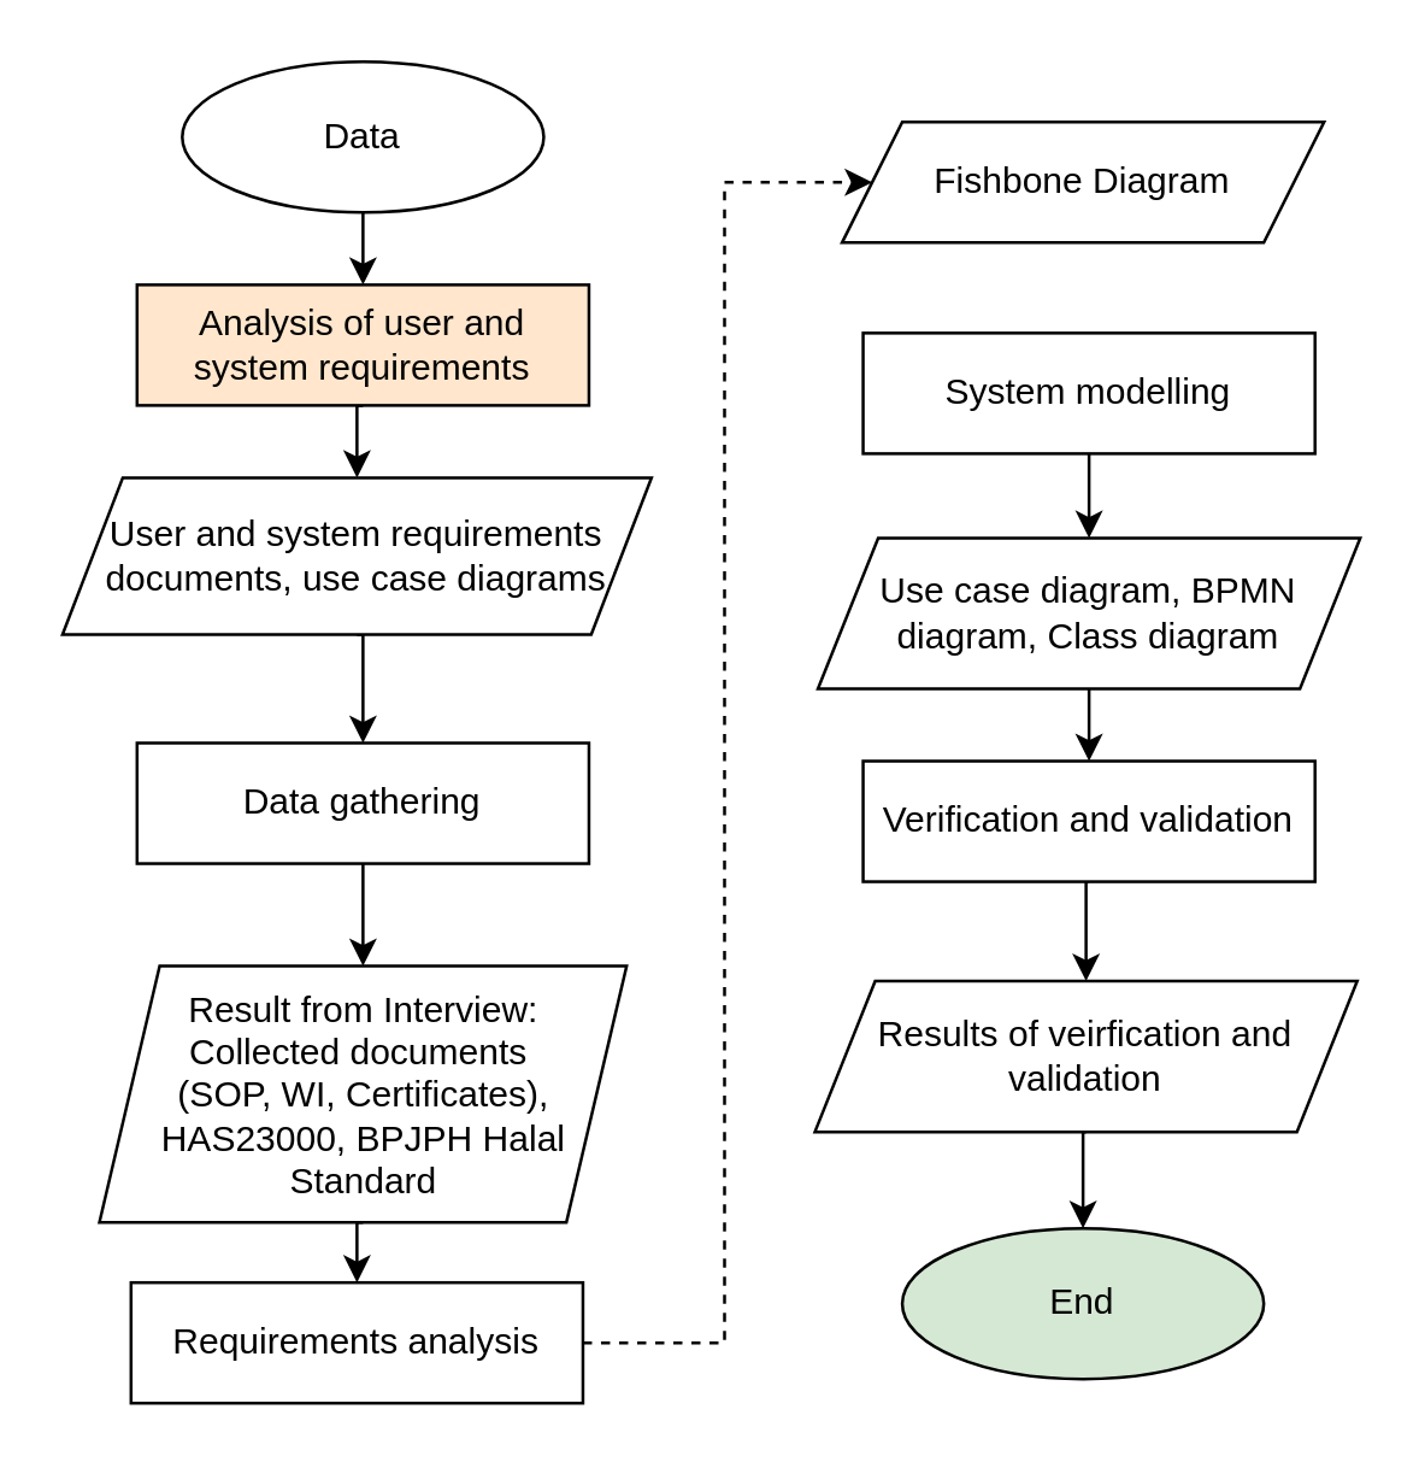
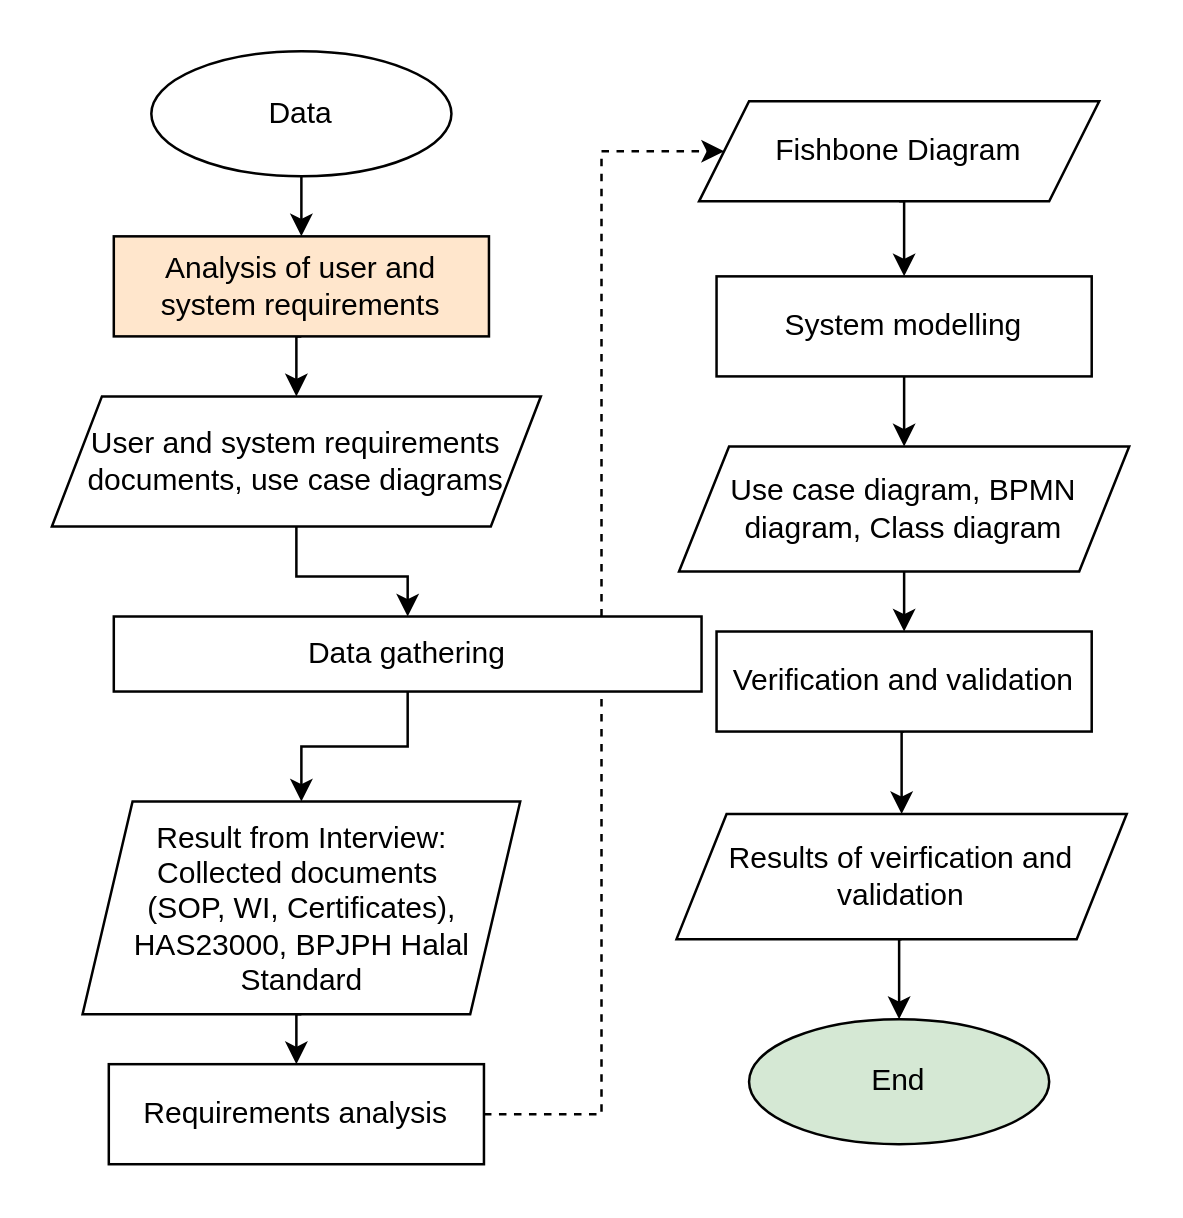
+ <mxCell id="16" style="edgeStyle=orthogonalEdgeStyle;rounded=0;orthogonalLoop=1;jettySize=auto;html=1;exitX=0.5;exitY=1;exitDx=0;exitDy=0;entryX=0.5;entryY=0;entryDx=0;entryDy=0;" parent="1" source="17" target="9" edge="1"><mxGeometry relative="1" as="geometry" /></mxCell>
- <mxCell id="22" value="Data gathering" style="rounded=0;whiteSpace=wrap;html=1;" parent="1" vertex="1"><mxGeometry x="45" y="246" width="150" height="40" as="geometry" /></mxCell>
+ <mxCell id="22" value="Data gathering" style="rounded=0;whiteSpace=wrap;html=1;" parent="1" vertex="1"><mxGeometry x="45" y="246" width="235" height="30" as="geometry" /></mxCell>
